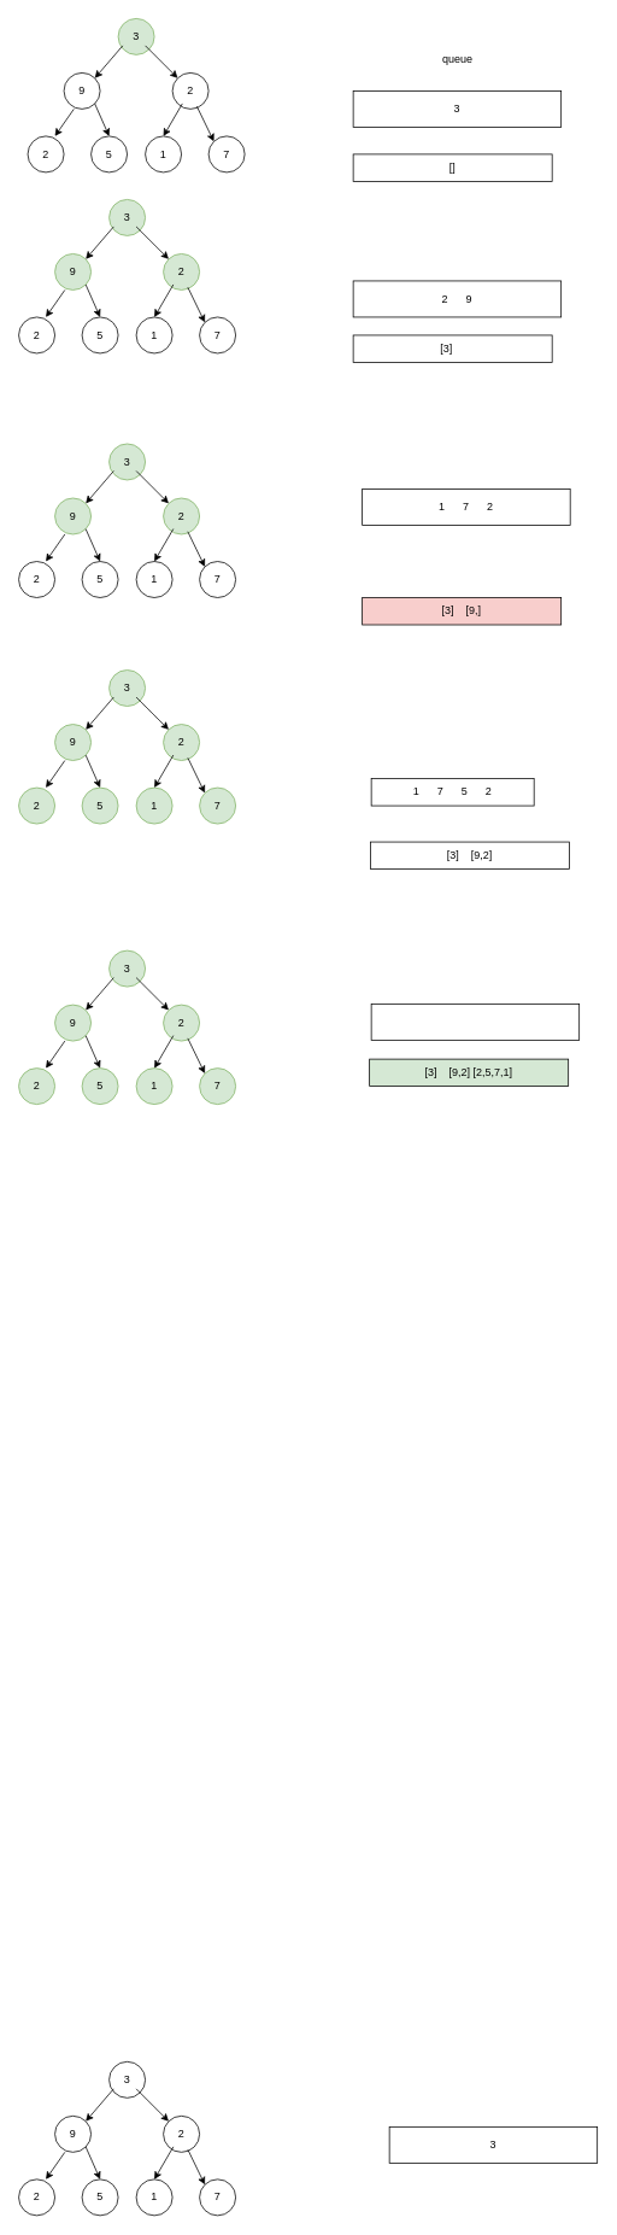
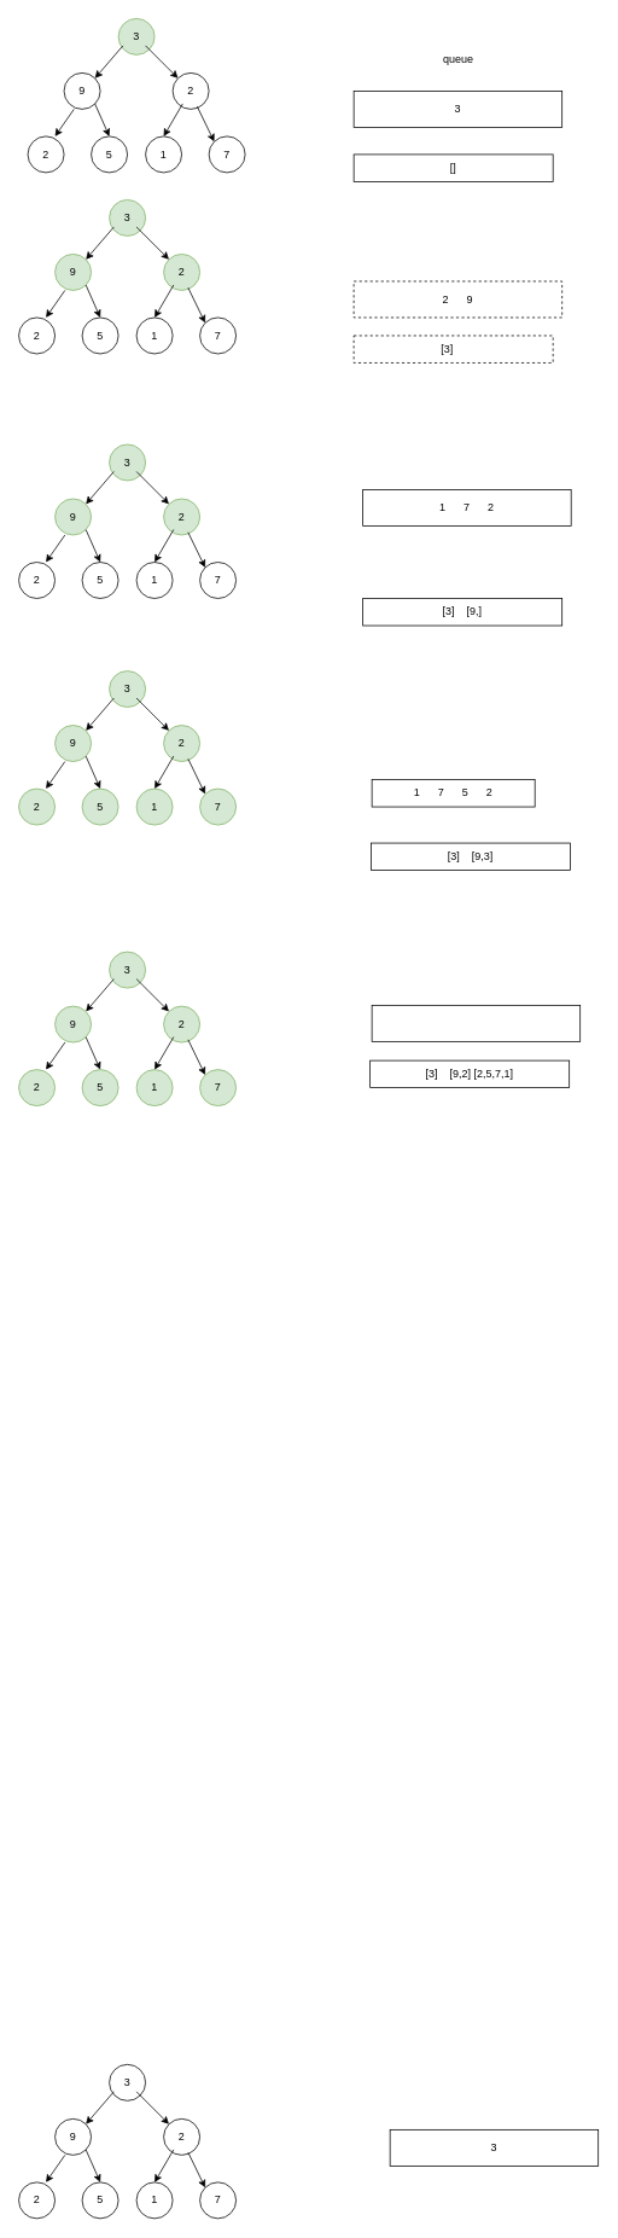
- <mxCell id="30" value="2&lt;span style=&quot;white-space: pre;&quot;&gt;&#09;&lt;/span&gt;9" style="rounded=0;whiteSpace=wrap;html=1;" vertex="1" parent="1"><mxGeometry x="390" y="310" width="230" height="40" as="geometry" /></mxCell>
+ <mxCell id="30" value="2&lt;span style=&quot;white-space: pre;&quot;&gt;&#09;&lt;/span&gt;9" style="rounded=0;whiteSpace=wrap;html=1;dashed=1;" vertex="1" parent="1"><mxGeometry x="390" y="310" width="230" height="40" as="geometry" /></mxCell>
- <mxCell id="88" value="[3]&lt;span style=&quot;white-space: pre;&quot;&gt;&#09;&lt;/span&gt;" style="whiteSpace=wrap;html=1;" vertex="1" parent="1"><mxGeometry x="390" y="370" width="220" height="30" as="geometry" /></mxCell>
+ <mxCell id="88" value="[3]&lt;span style=&quot;white-space: pre;&quot;&gt;&#09;&lt;/span&gt;" style="whiteSpace=wrap;html=1;dashed=1;" vertex="1" parent="1"><mxGeometry x="390" y="370" width="220" height="30" as="geometry" /></mxCell>
- <mxCell id="89" value="[3]&lt;span style=&quot;white-space: pre;&quot;&gt;&#09;&lt;/span&gt;[9,]" style="whiteSpace=wrap;html=1;fillColor=#f8cecc;" vertex="1" parent="1"><mxGeometry x="400" y="660" width="220" height="30" as="geometry" /></mxCell>
+ <mxCell id="89" value="[3]&lt;span style=&quot;white-space: pre;&quot;&gt;&#09;&lt;/span&gt;[9,]" style="whiteSpace=wrap;html=1;" vertex="1" parent="1"><mxGeometry x="400" y="660" width="220" height="30" as="geometry" /></mxCell>
- <mxCell id="90" value="[3]&lt;span style=&quot;white-space: pre;&quot;&gt;&#09;&lt;/span&gt;[9,2]" style="whiteSpace=wrap;html=1;" vertex="1" parent="1"><mxGeometry x="409" y="930" width="220" height="30" as="geometry" /></mxCell>
+ <mxCell id="90" value="[3]&lt;span style=&quot;white-space: pre;&quot;&gt;&#09;&lt;/span&gt;[9,3]" style="whiteSpace=wrap;html=1;" vertex="1" parent="1"><mxGeometry x="409" y="930" width="220" height="30" as="geometry" /></mxCell>
- <mxCell id="91" value="[3]&lt;span style=&quot;white-space: pre;&quot;&gt;&#09;&lt;/span&gt;[9,2] [2,5,7,1]" style="whiteSpace=wrap;html=1;fillColor=#d5e8d4;" vertex="1" parent="1"><mxGeometry x="408" y="1170" width="220" height="30" as="geometry" /></mxCell>
+ <mxCell id="91" value="[3]&lt;span style=&quot;white-space: pre;&quot;&gt;&#09;&lt;/span&gt;[9,2] [2,5,7,1]" style="whiteSpace=wrap;html=1;" vertex="1" parent="1"><mxGeometry x="408" y="1170" width="220" height="30" as="geometry" /></mxCell>
